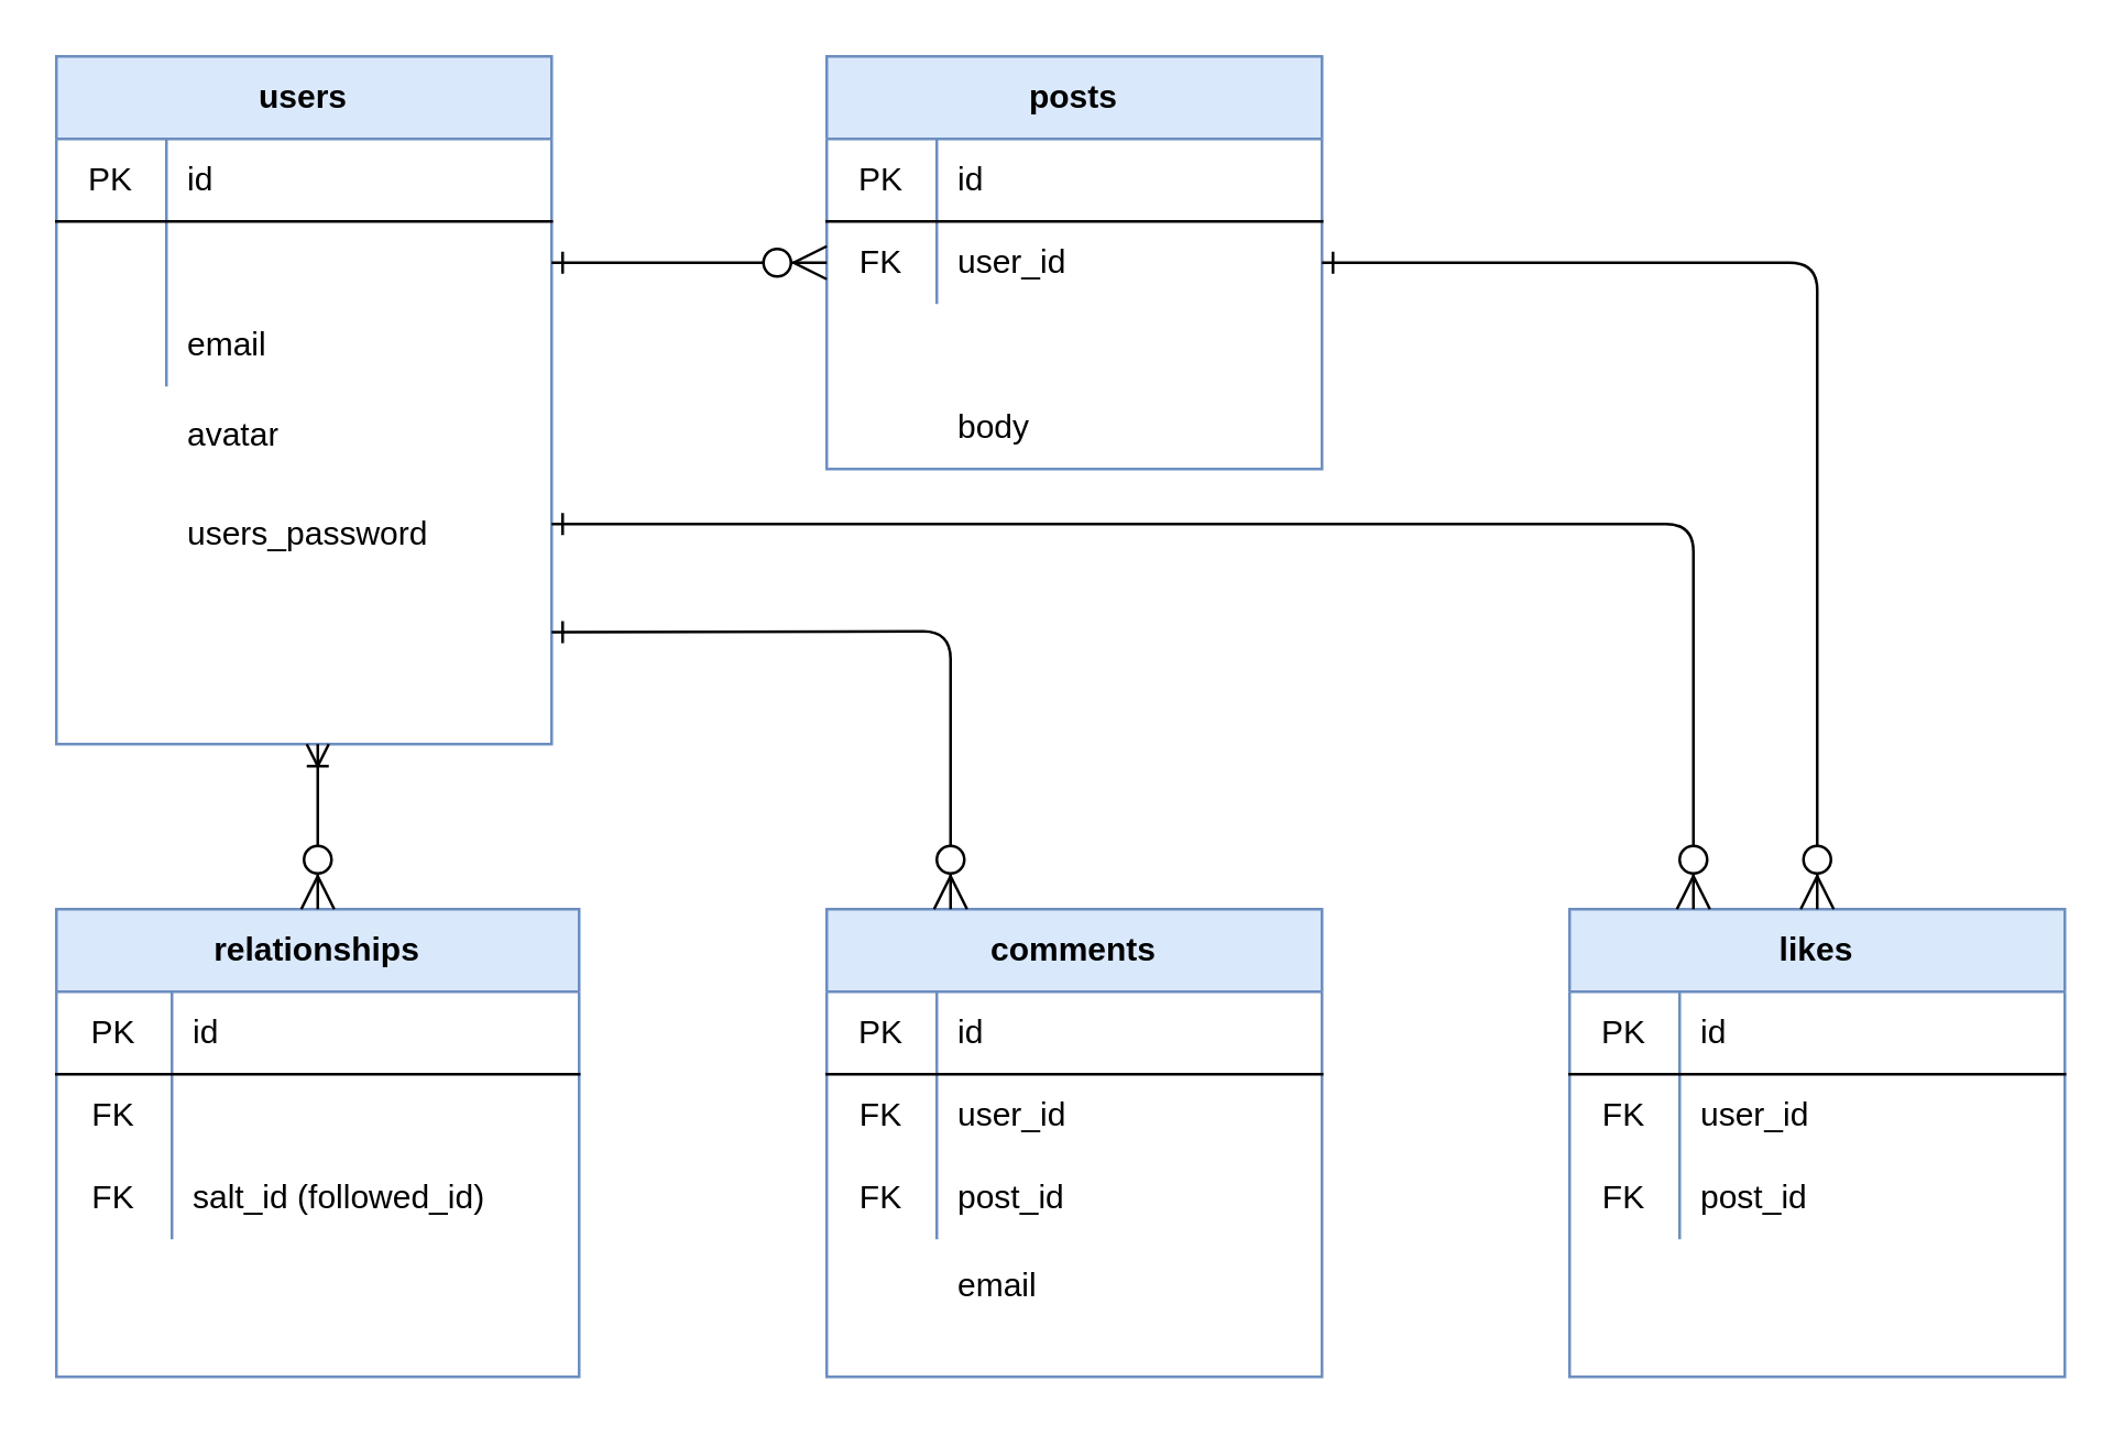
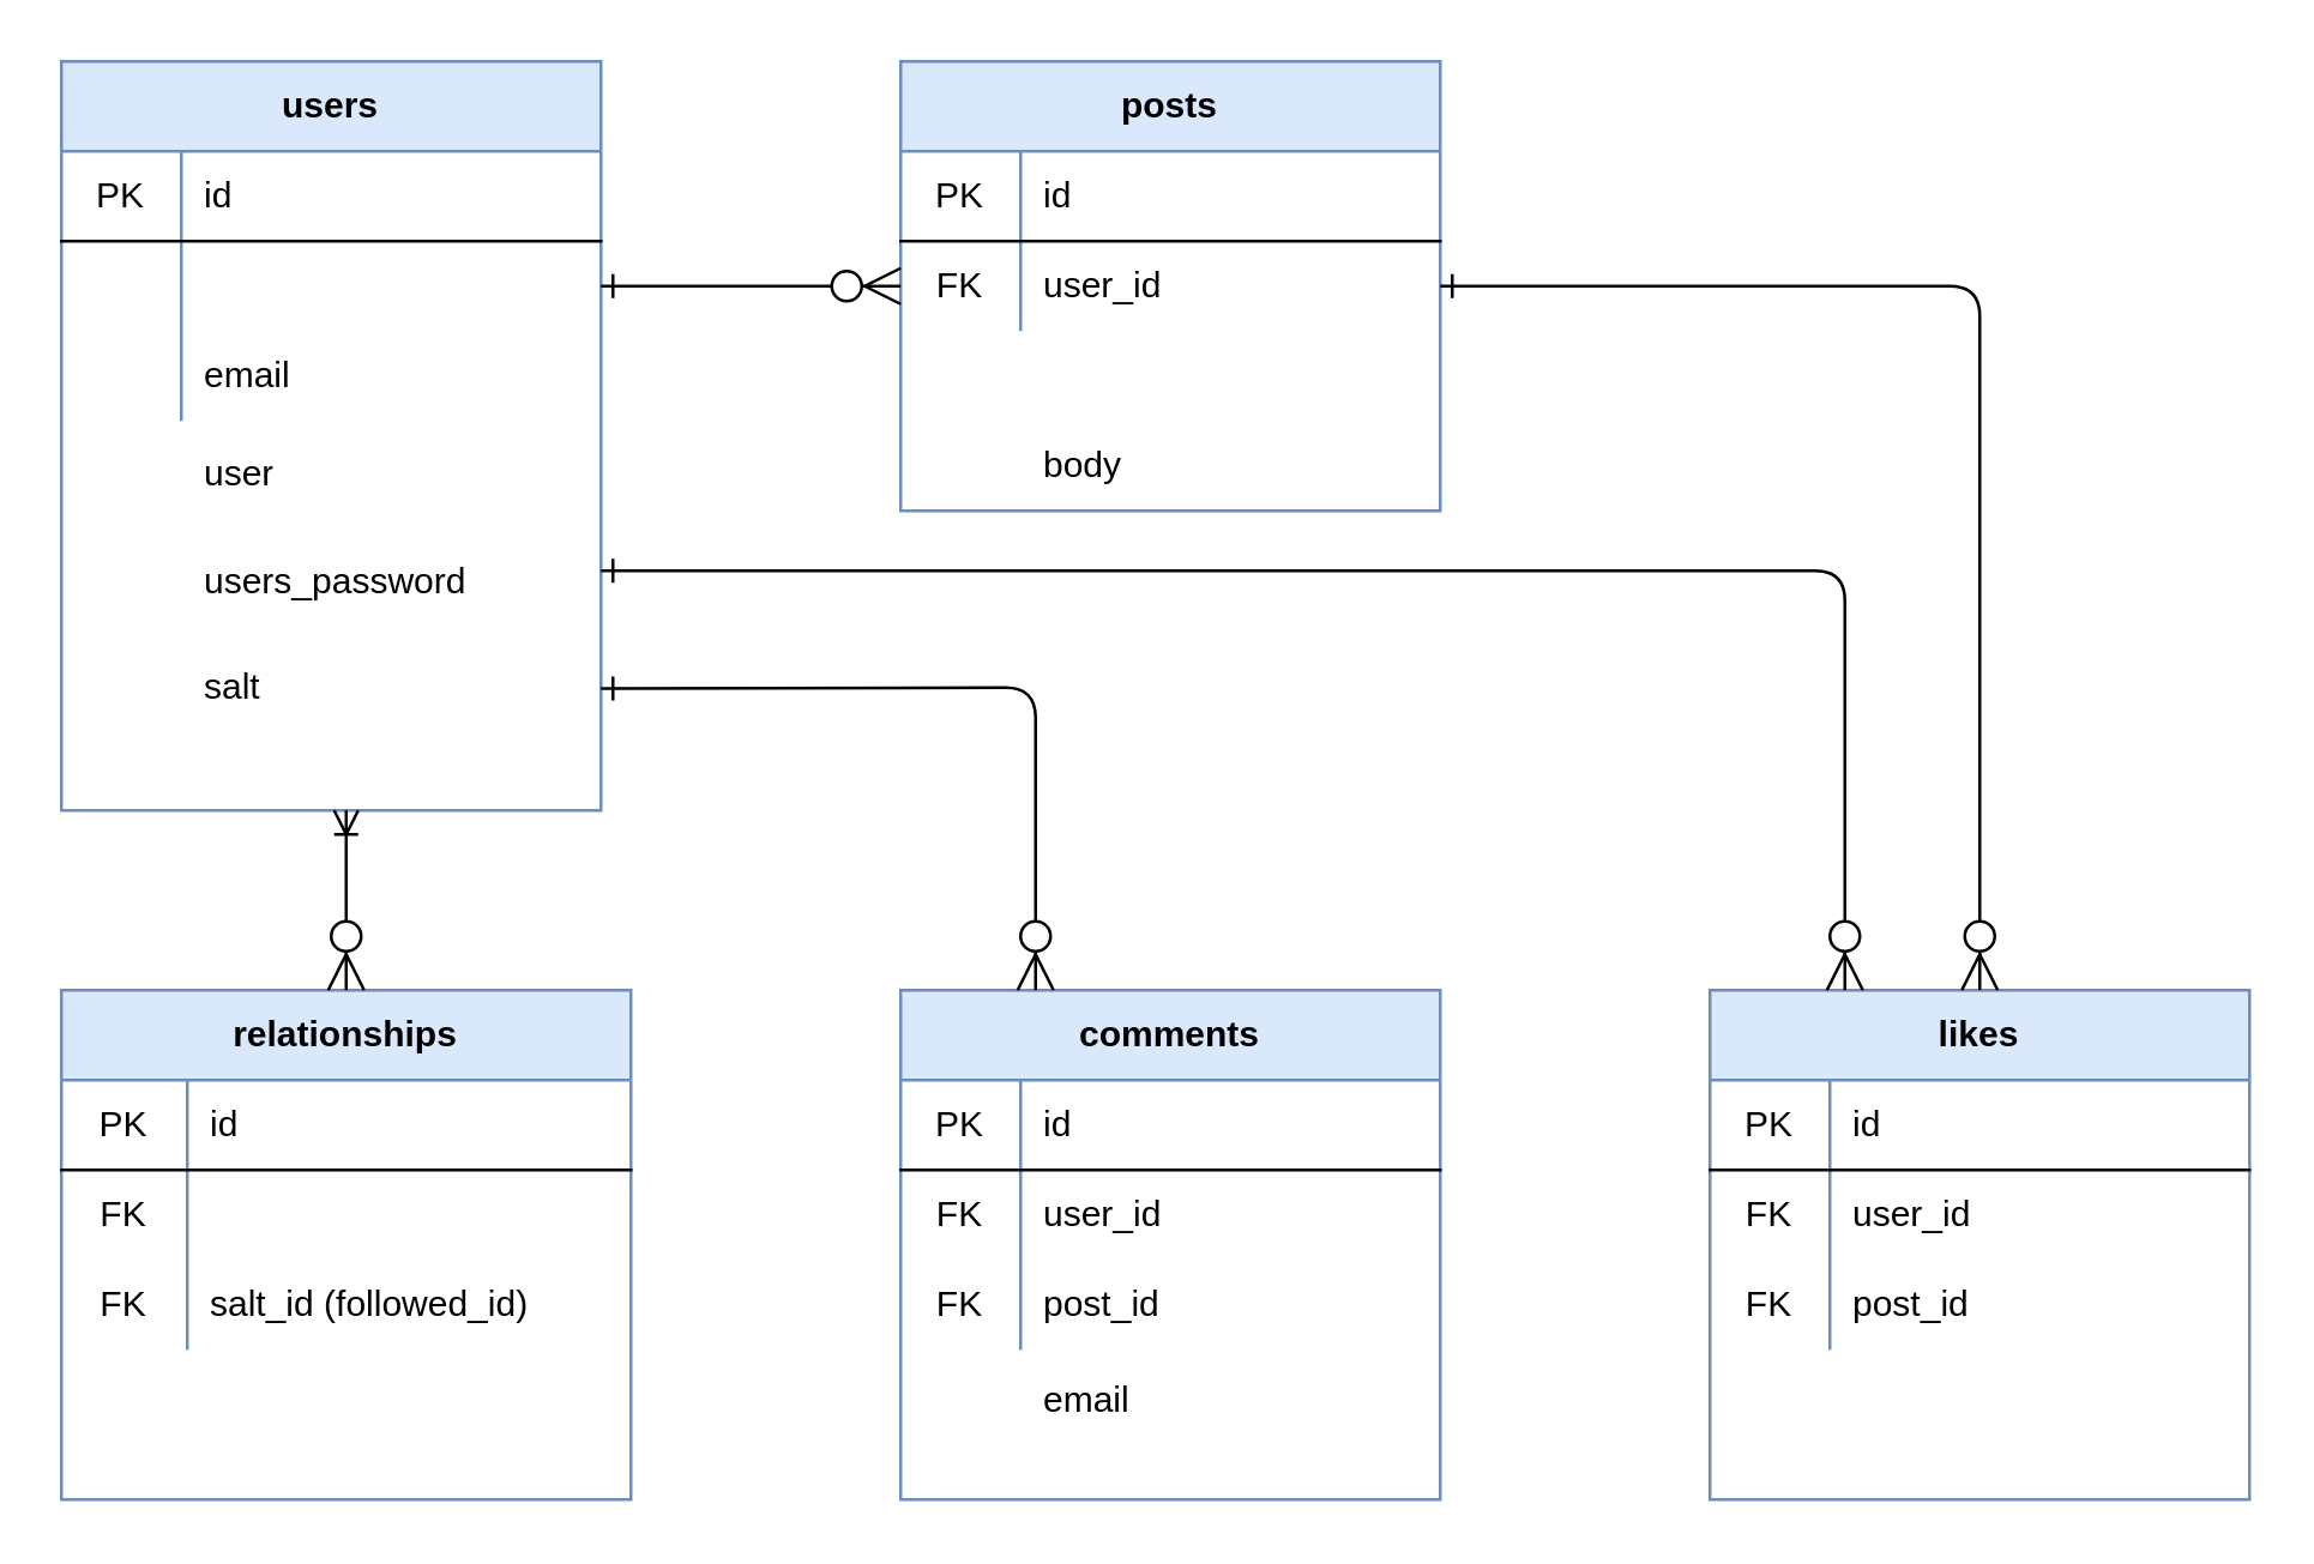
- <mxCell id="52" value="avatar" style="shape=partialRectangle;html=1;whiteSpace=wrap;connectable=0;fillColor=none;top=0;left=0;bottom=0;right=0;align=left;spacingLeft=6;overflow=hidden;" vertex="1" parent="50"><mxGeometry x="40" width="140" height="35.714" as="geometry" /></mxCell>
+ <mxCell id="52" value="user" style="shape=partialRectangle;html=1;whiteSpace=wrap;connectable=0;fillColor=none;top=0;left=0;bottom=0;right=0;align=left;spacingLeft=6;overflow=hidden;" vertex="1" parent="50"><mxGeometry x="40" width="140" height="35.714" as="geometry" /></mxCell>
+ <mxCell id="58" value="salt" style="shape=partialRectangle;html=1;whiteSpace=wrap;connectable=0;fillColor=none;top=0;left=0;bottom=0;right=0;align=left;spacingLeft=6;overflow=hidden;" vertex="1" parent="56"><mxGeometry x="40" width="140" height="35.714" as="geometry" /></mxCell>
